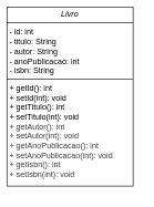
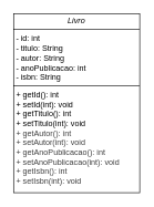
- <mxCell id="2" value="&lt;p style=&quot;margin:0px;margin-top:4px;text-align:center;&quot;&gt;&lt;i&gt;Livro&lt;/i&gt;&lt;/p&gt;&lt;hr size=&quot;1&quot; style=&quot;border-style:solid;&quot;&gt;&lt;p style=&quot;margin:0px;margin-left:4px;&quot;&gt;- id: int&lt;/p&gt;&lt;p style=&quot;margin:0px;margin-left:4px;&quot;&gt;- titulo: String&lt;/p&gt;&lt;p style=&quot;margin:0px;margin-left:4px;&quot;&gt;- autor: String&lt;/p&gt;&lt;p style=&quot;margin:0px;margin-left:4px;&quot;&gt;- anoPublicacao: int&lt;/p&gt;&lt;p style=&quot;margin:0px;margin-left:4px;&quot;&gt;- isbn: String&lt;/p&gt;&lt;hr size=&quot;1&quot; style=&quot;border-style:solid;&quot;&gt;&lt;p style=&quot;margin:0px;margin-left:4px;&quot;&gt;+ getId(): int&lt;br&gt;+ setId(int): void&lt;/p&gt;&lt;p style=&quot;margin:0px;margin-left:4px;&quot;&gt;+ getTitulo(): int&lt;/p&gt;&lt;p style=&quot;margin:0px;margin-left:4px;&quot;&gt;+ setTitulo(int): void&lt;/p&gt;&lt;p style=&quot;color: rgb(63, 63, 63); scrollbar-color: rgb(226, 226, 226) rgb(251, 251, 251); margin: 0px 0px 0px 4px;&quot;&gt;+ getAutor(): int&lt;/p&gt;&lt;p style=&quot;color: rgb(63, 63, 63); scrollbar-color: rgb(226, 226, 226) rgb(251, 251, 251); margin: 0px 0px 0px 4px;&quot;&gt;+ setAutor(int): void&lt;/p&gt;&lt;p style=&quot;color: rgb(63, 63, 63); scrollbar-color: rgb(226, 226, 226) rgb(251, 251, 251); margin: 0px 0px 0px 4px;&quot;&gt;+ getAnoPublicacao(): int&lt;/p&gt;&lt;p style=&quot;color: rgb(63, 63, 63); scrollbar-color: rgb(226, 226, 226) rgb(251, 251, 251); margin: 0px 0px 0px 4px;&quot;&gt;+ setAnoPublicacao(int): void&lt;/p&gt;&lt;p style=&quot;color: rgb(63, 63, 63); scrollbar-color: rgb(226, 226, 226) rgb(251, 251, 251); margin: 0px 0px 0px 4px;&quot;&gt;+ getIsbn(): int&lt;/p&gt;&lt;p style=&quot;color: rgb(63, 63, 63); scrollbar-color: rgb(226, 226, 226) rgb(251, 251, 251); margin: 0px 0px 0px 4px;&quot;&gt;+ setIsbn(int): void&lt;/p&gt;&lt;p style=&quot;color: rgb(63, 63, 63); scrollbar-color: rgb(226, 226, 226) rgb(251, 251, 251); margin: 0px 0px 0px 4px;&quot;&gt;&lt;br style=&quot;color: rgb(63, 63, 63); scrollbar-color: rgb(226, 226, 226) rgb(251, 251, 251);&quot;&gt;&lt;/p&gt;&lt;p style=&quot;color: rgb(63, 63, 63); scrollbar-color: rgb(226, 226, 226) rgb(251, 251, 251); margin: 0px 0px 0px 4px;&quot;&gt;&lt;br style=&quot;color: rgb(63, 63, 63); scrollbar-color: rgb(226, 226, 226) rgb(251, 251, 251);&quot;&gt;&lt;/p&gt;&lt;p style=&quot;color: rgb(63, 63, 63); scrollbar-color: rgb(226, 226, 226) rgb(251, 251, 251); margin: 0px 0px 0px 4px;&quot;&gt;&lt;br style=&quot;color: rgb(63, 63, 63); scrollbar-color: rgb(226, 226, 226) rgb(251, 251, 251);&quot;&gt;&lt;/p&gt;&lt;p style=&quot;margin:0px;margin-left:4px;&quot;&gt;&lt;br&gt;&lt;/p&gt;" style="verticalAlign=top;align=left;overflow=fill;html=1;whiteSpace=wrap;" vertex="1" parent="1"><mxGeometry x="10" y="10" width="190" height="270" as="geometry" /></mxCell>
+ <mxCell id="2" value="&lt;p style=&quot;margin:0px;margin-top:4px;text-align:center;&quot;&gt;&lt;i&gt;Livro&lt;/i&gt;&lt;/p&gt;&lt;hr size=&quot;1&quot; style=&quot;border-style:solid;&quot;&gt;&lt;p style=&quot;margin:0px;margin-left:4px;&quot;&gt;- id: int&lt;/p&gt;&lt;p style=&quot;margin:0px;margin-left:4px;&quot;&gt;- titulo: String&lt;/p&gt;&lt;p style=&quot;margin:0px;margin-left:4px;&quot;&gt;- autor: String&lt;/p&gt;&lt;p style=&quot;margin:0px;margin-left:4px;&quot;&gt;- anoPublicacao: int&lt;/p&gt;&lt;p style=&quot;margin:0px;margin-left:4px;&quot;&gt;- isbn: String&lt;/p&gt;&lt;hr size=&quot;1&quot; style=&quot;border-style:solid;&quot;&gt;&lt;p style=&quot;margin:0px;margin-left:4px;&quot;&gt;+ getId(): int&lt;br&gt;+ setId(int): void&lt;/p&gt;&lt;p style=&quot;margin:0px;margin-left:4px;&quot;&gt;+ getTitulo(): int&lt;/p&gt;&lt;p style=&quot;margin:0px;margin-left:4px;&quot;&gt;+ setTitulo(int): void&lt;/p&gt;&lt;p style=&quot;color: rgb(63, 63, 63); scrollbar-color: rgb(226, 226, 226) rgb(251, 251, 251); margin: 0px 0px 0px 4px;&quot;&gt;+ getAutor(): int&lt;/p&gt;&lt;p style=&quot;color: rgb(63, 63, 63); scrollbar-color: rgb(226, 226, 226) rgb(251, 251, 251); margin: 0px 0px 0px 4px;&quot;&gt;+ setAutor(int): void&lt;/p&gt;&lt;p style=&quot;color: rgb(63, 63, 63); scrollbar-color: rgb(226, 226, 226) rgb(251, 251, 251); margin: 0px 0px 0px 4px;&quot;&gt;+ getAnoPublicacao(): int&lt;/p&gt;&lt;p style=&quot;color: rgb(63, 63, 63); scrollbar-color: rgb(226, 226, 226) rgb(251, 251, 251); margin: 0px 0px 0px 4px;&quot;&gt;+ setAnoPublicacao(int): void&lt;/p&gt;&lt;p style=&quot;color: rgb(63, 63, 63); scrollbar-color: rgb(226, 226, 226) rgb(251, 251, 251); margin: 0px 0px 0px 4px;&quot;&gt;+ getIsbn(): int&lt;/p&gt;&lt;p style=&quot;color: rgb(63, 63, 63); scrollbar-color: rgb(226, 226, 226) rgb(251, 251, 251); margin: 0px 0px 0px 4px;&quot;&gt;+ setIsbn(int): void&lt;/p&gt;&lt;p style=&quot;color: rgb(63, 63, 63); scrollbar-color: rgb(226, 226, 226) rgb(251, 251, 251); margin: 0px 0px 0px 4px;&quot;&gt;&lt;br style=&quot;color: rgb(63, 63, 63); scrollbar-color: rgb(226, 226, 226) rgb(251, 251, 251);&quot;&gt;&lt;/p&gt;&lt;p style=&quot;color: rgb(63, 63, 63); scrollbar-color: rgb(226, 226, 226) rgb(251, 251, 251); margin: 0px 0px 0px 4px;&quot;&gt;&lt;br style=&quot;color: rgb(63, 63, 63); scrollbar-color: rgb(226, 226, 226) rgb(251, 251, 251);&quot;&gt;&lt;/p&gt;&lt;p style=&quot;color: rgb(63, 63, 63); scrollbar-color: rgb(226, 226, 226) rgb(251, 251, 251); margin: 0px 0px 0px 4px;&quot;&gt;&lt;br style=&quot;color: rgb(63, 63, 63); scrollbar-color: rgb(226, 226, 226) rgb(251, 251, 251);&quot;&gt;&lt;/p&gt;&lt;p style=&quot;margin:0px;margin-left:4px;&quot;&gt;&lt;br&gt;&lt;/p&gt;" style="verticalAlign=top;align=left;overflow=fill;html=1;whiteSpace=wrap;" vertex="1" parent="1"><mxGeometry x="20" y="20" width="190" height="270" as="geometry" /></mxCell>
